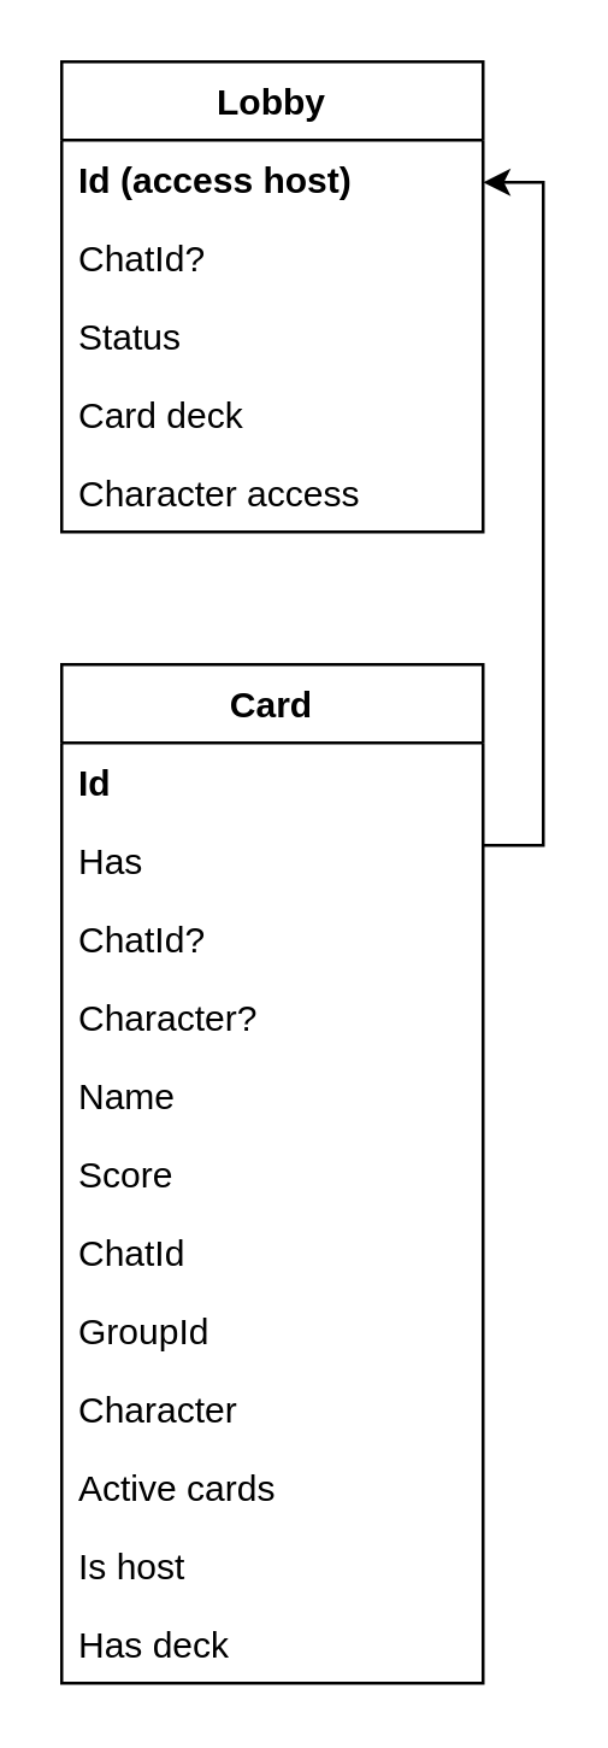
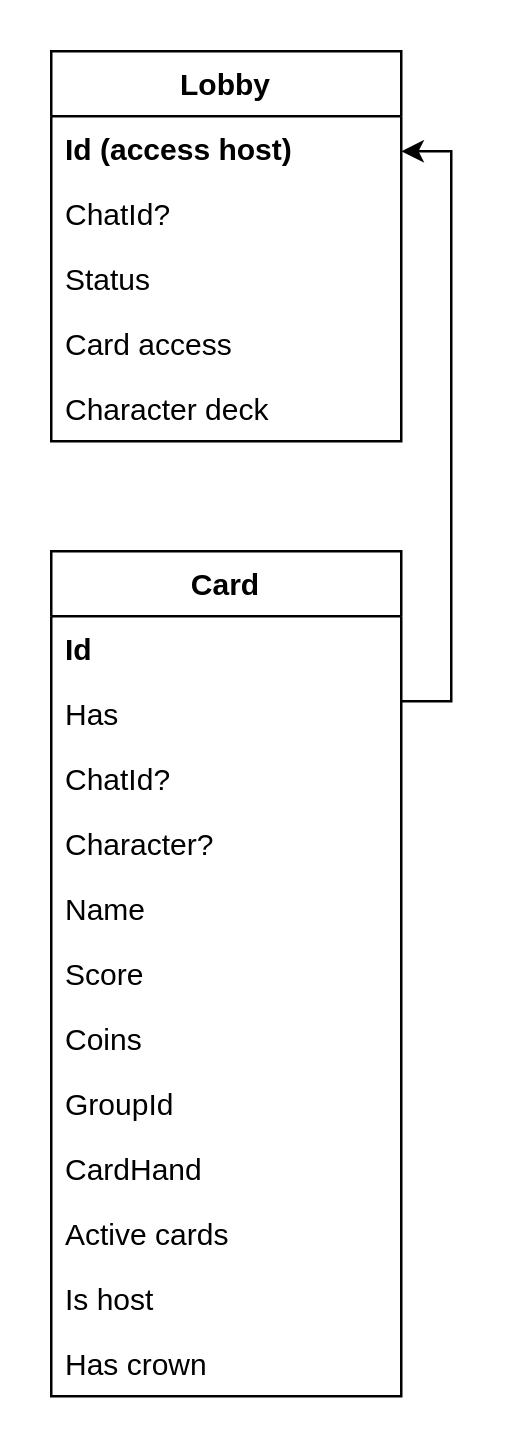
- <mxCell id="19" value="Card deck" style="text;strokeColor=none;fillColor=none;align=left;verticalAlign=top;spacingLeft=4;spacingRight=4;overflow=hidden;rotatable=0;points=[[0,0.5],[1,0.5]];portConstraint=eastwest;" parent="15" vertex="1"><mxGeometry y="104" width="140" height="26" as="geometry" /></mxCell>
+ <mxCell id="19" value="Card access" style="text;strokeColor=none;fillColor=none;align=left;verticalAlign=top;spacingLeft=4;spacingRight=4;overflow=hidden;rotatable=0;points=[[0,0.5],[1,0.5]];portConstraint=eastwest;" parent="15" vertex="1"><mxGeometry y="104" width="140" height="26" as="geometry" /></mxCell>
- <mxCell id="20" value="Character access" style="text;strokeColor=none;fillColor=none;align=left;verticalAlign=top;spacingLeft=4;spacingRight=4;overflow=hidden;rotatable=0;points=[[0,0.5],[1,0.5]];portConstraint=eastwest;" parent="15" vertex="1"><mxGeometry y="130" width="140" height="26" as="geometry" /></mxCell>
+ <mxCell id="20" value="Character deck" style="text;strokeColor=none;fillColor=none;align=left;verticalAlign=top;spacingLeft=4;spacingRight=4;overflow=hidden;rotatable=0;points=[[0,0.5],[1,0.5]];portConstraint=eastwest;" parent="15" vertex="1"><mxGeometry y="130" width="140" height="26" as="geometry" /></mxCell>
- <mxCell id="9" value="ChatId" style="text;strokeColor=none;fillColor=none;align=left;verticalAlign=top;spacingLeft=4;spacingRight=4;overflow=hidden;rotatable=0;points=[[0,0.5],[1,0.5]];portConstraint=eastwest;" parent="2" vertex="1"><mxGeometry y="182" width="140" height="26" as="geometry" /></mxCell>
+ <mxCell id="9" value="Coins" style="text;strokeColor=none;fillColor=none;align=left;verticalAlign=top;spacingLeft=4;spacingRight=4;overflow=hidden;rotatable=0;points=[[0,0.5],[1,0.5]];portConstraint=eastwest;" parent="2" vertex="1"><mxGeometry y="182" width="140" height="26" as="geometry" /></mxCell>
- <mxCell id="11" value="Character" style="text;strokeColor=none;fillColor=none;align=left;verticalAlign=top;spacingLeft=4;spacingRight=4;overflow=hidden;rotatable=0;points=[[0,0.5],[1,0.5]];portConstraint=eastwest;" parent="2" vertex="1"><mxGeometry y="234" width="140" height="26" as="geometry" /></mxCell>
+ <mxCell id="11" value="CardHand" style="text;strokeColor=none;fillColor=none;align=left;verticalAlign=top;spacingLeft=4;spacingRight=4;overflow=hidden;rotatable=0;points=[[0,0.5],[1,0.5]];portConstraint=eastwest;" parent="2" vertex="1"><mxGeometry y="234" width="140" height="26" as="geometry" /></mxCell>
- <mxCell id="14" value="Has deck" style="text;strokeColor=none;fillColor=none;align=left;verticalAlign=top;spacingLeft=4;spacingRight=4;overflow=hidden;rotatable=0;points=[[0,0.5],[1,0.5]];portConstraint=eastwest;" parent="2" vertex="1"><mxGeometry y="312" width="140" height="26" as="geometry" /></mxCell>
+ <mxCell id="14" value="Has crown" style="text;strokeColor=none;fillColor=none;align=left;verticalAlign=top;spacingLeft=4;spacingRight=4;overflow=hidden;rotatable=0;points=[[0,0.5],[1,0.5]];portConstraint=eastwest;" parent="2" vertex="1"><mxGeometry y="312" width="140" height="26" as="geometry" /></mxCell>
